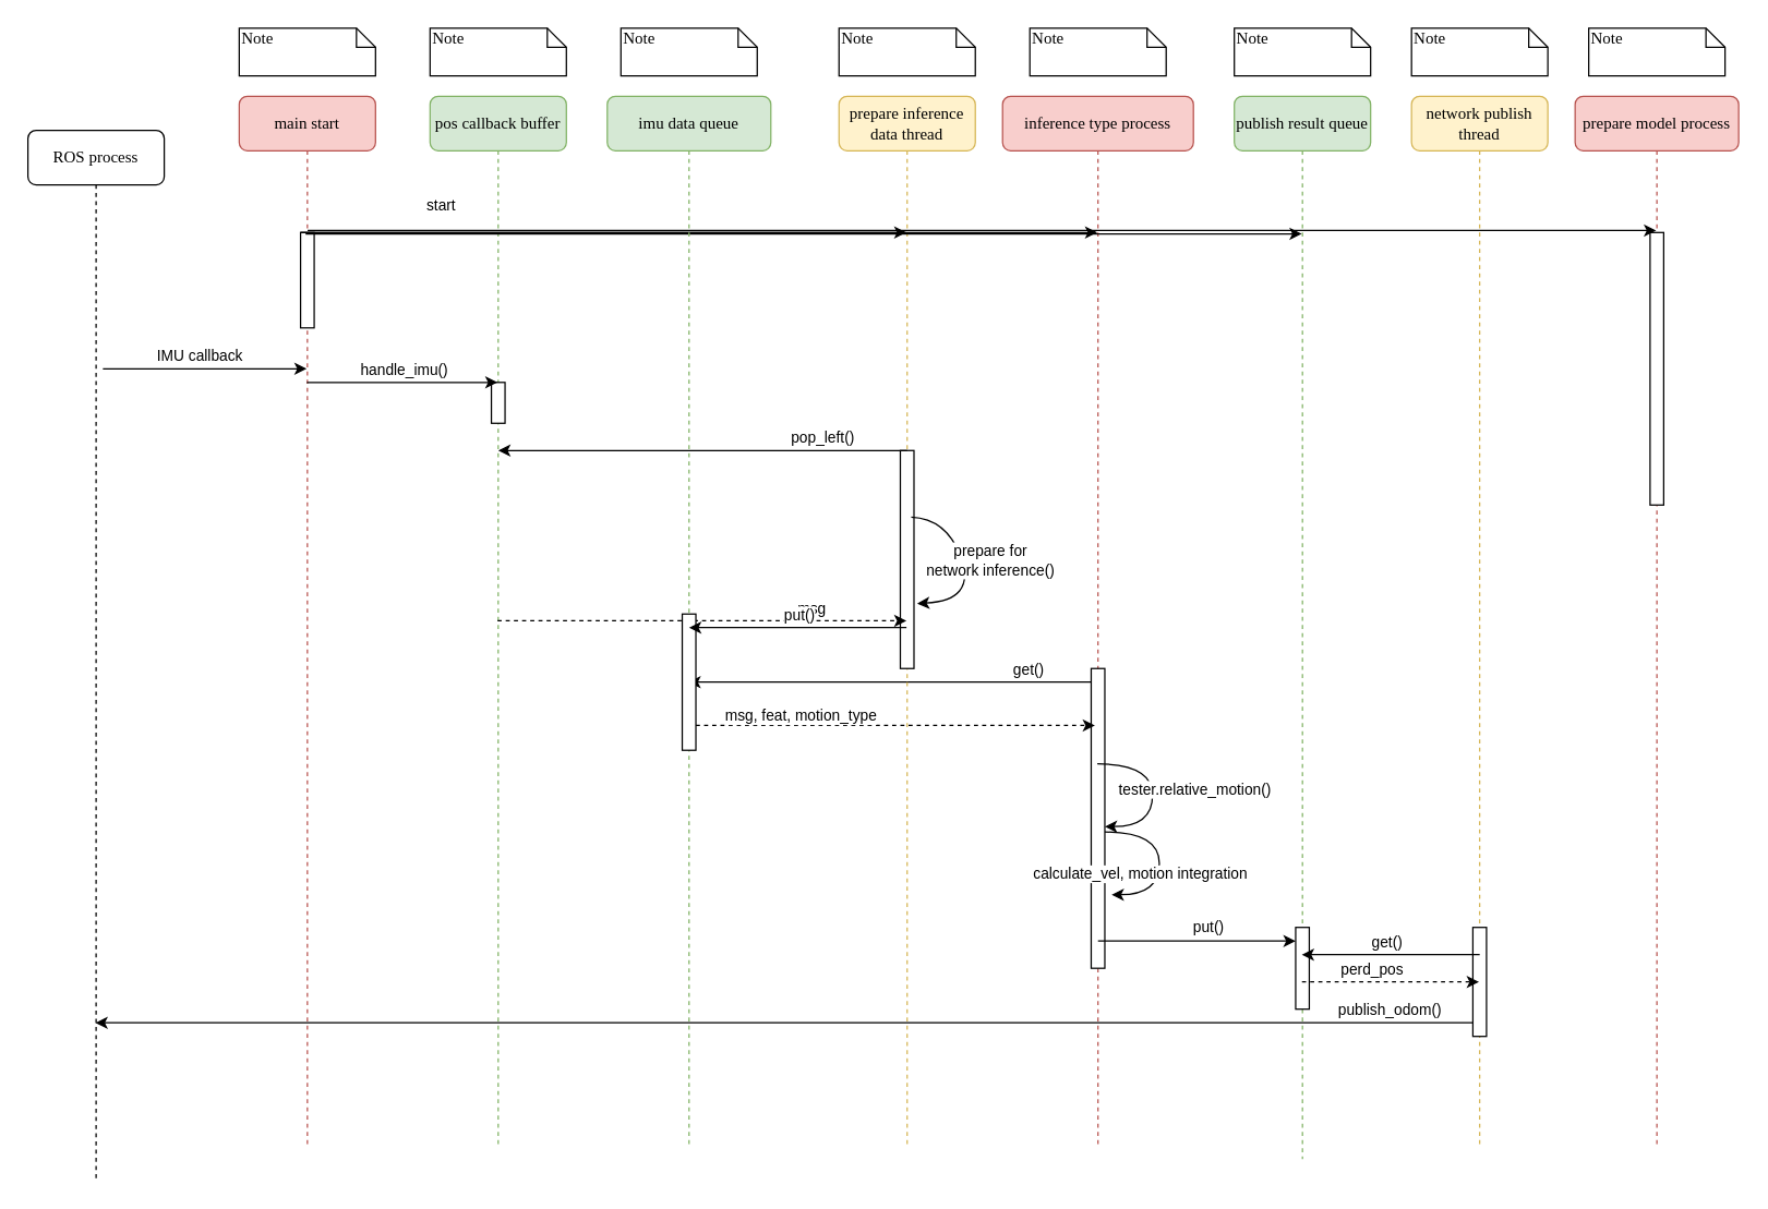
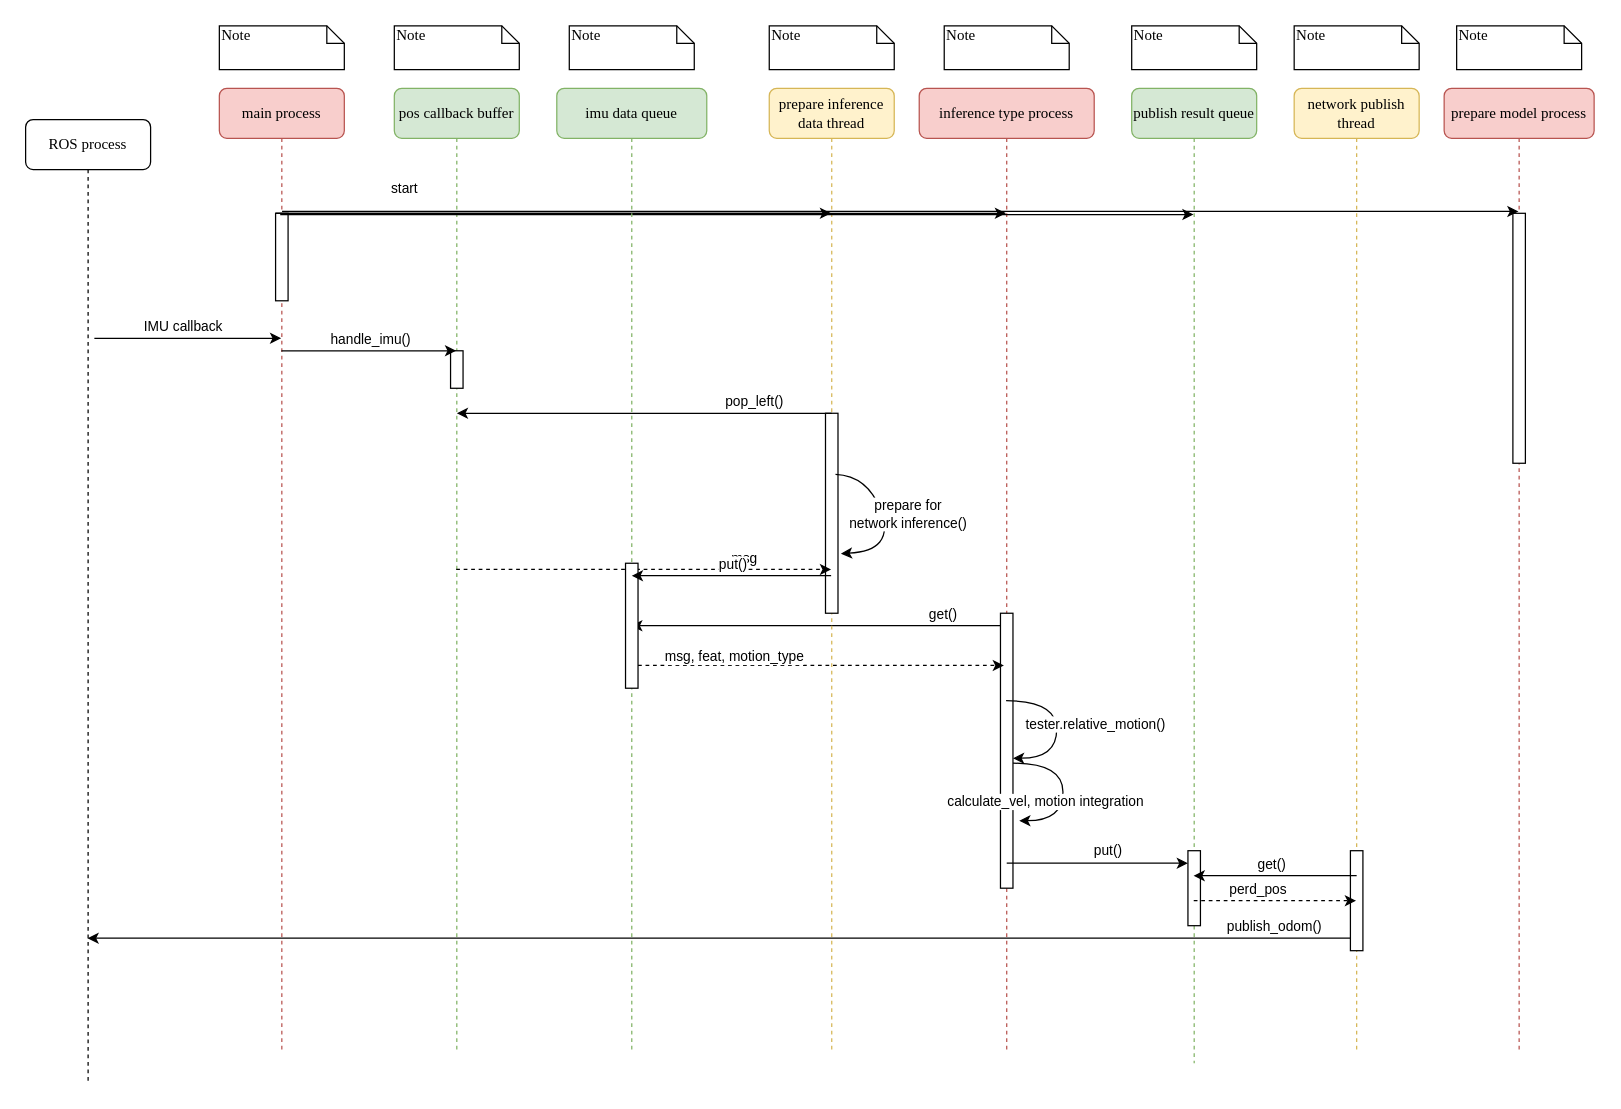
- <mxCell id="24" value="main start" style="shape=umlLifeline;perimeter=lifelinePerimeter;whiteSpace=wrap;html=1;container=1;collapsible=0;recursiveResize=0;outlineConnect=0;rounded=1;shadow=0;comic=0;labelBackgroundColor=none;strokeWidth=1;fontFamily=Verdana;fontSize=12;align=center;fillColor=#f8cecc;strokeColor=#b85450;" parent="1" vertex="1"><mxGeometry x="175" y="70" width="100" height="770" as="geometry" /></mxCell>
+ <mxCell id="24" value="main process" style="shape=umlLifeline;perimeter=lifelinePerimeter;whiteSpace=wrap;html=1;container=1;collapsible=0;recursiveResize=0;outlineConnect=0;rounded=1;shadow=0;comic=0;labelBackgroundColor=none;strokeWidth=1;fontFamily=Verdana;fontSize=12;align=center;fillColor=#f8cecc;strokeColor=#b85450;" parent="1" vertex="1"><mxGeometry x="175" y="70" width="100" height="770" as="geometry" /></mxCell>
